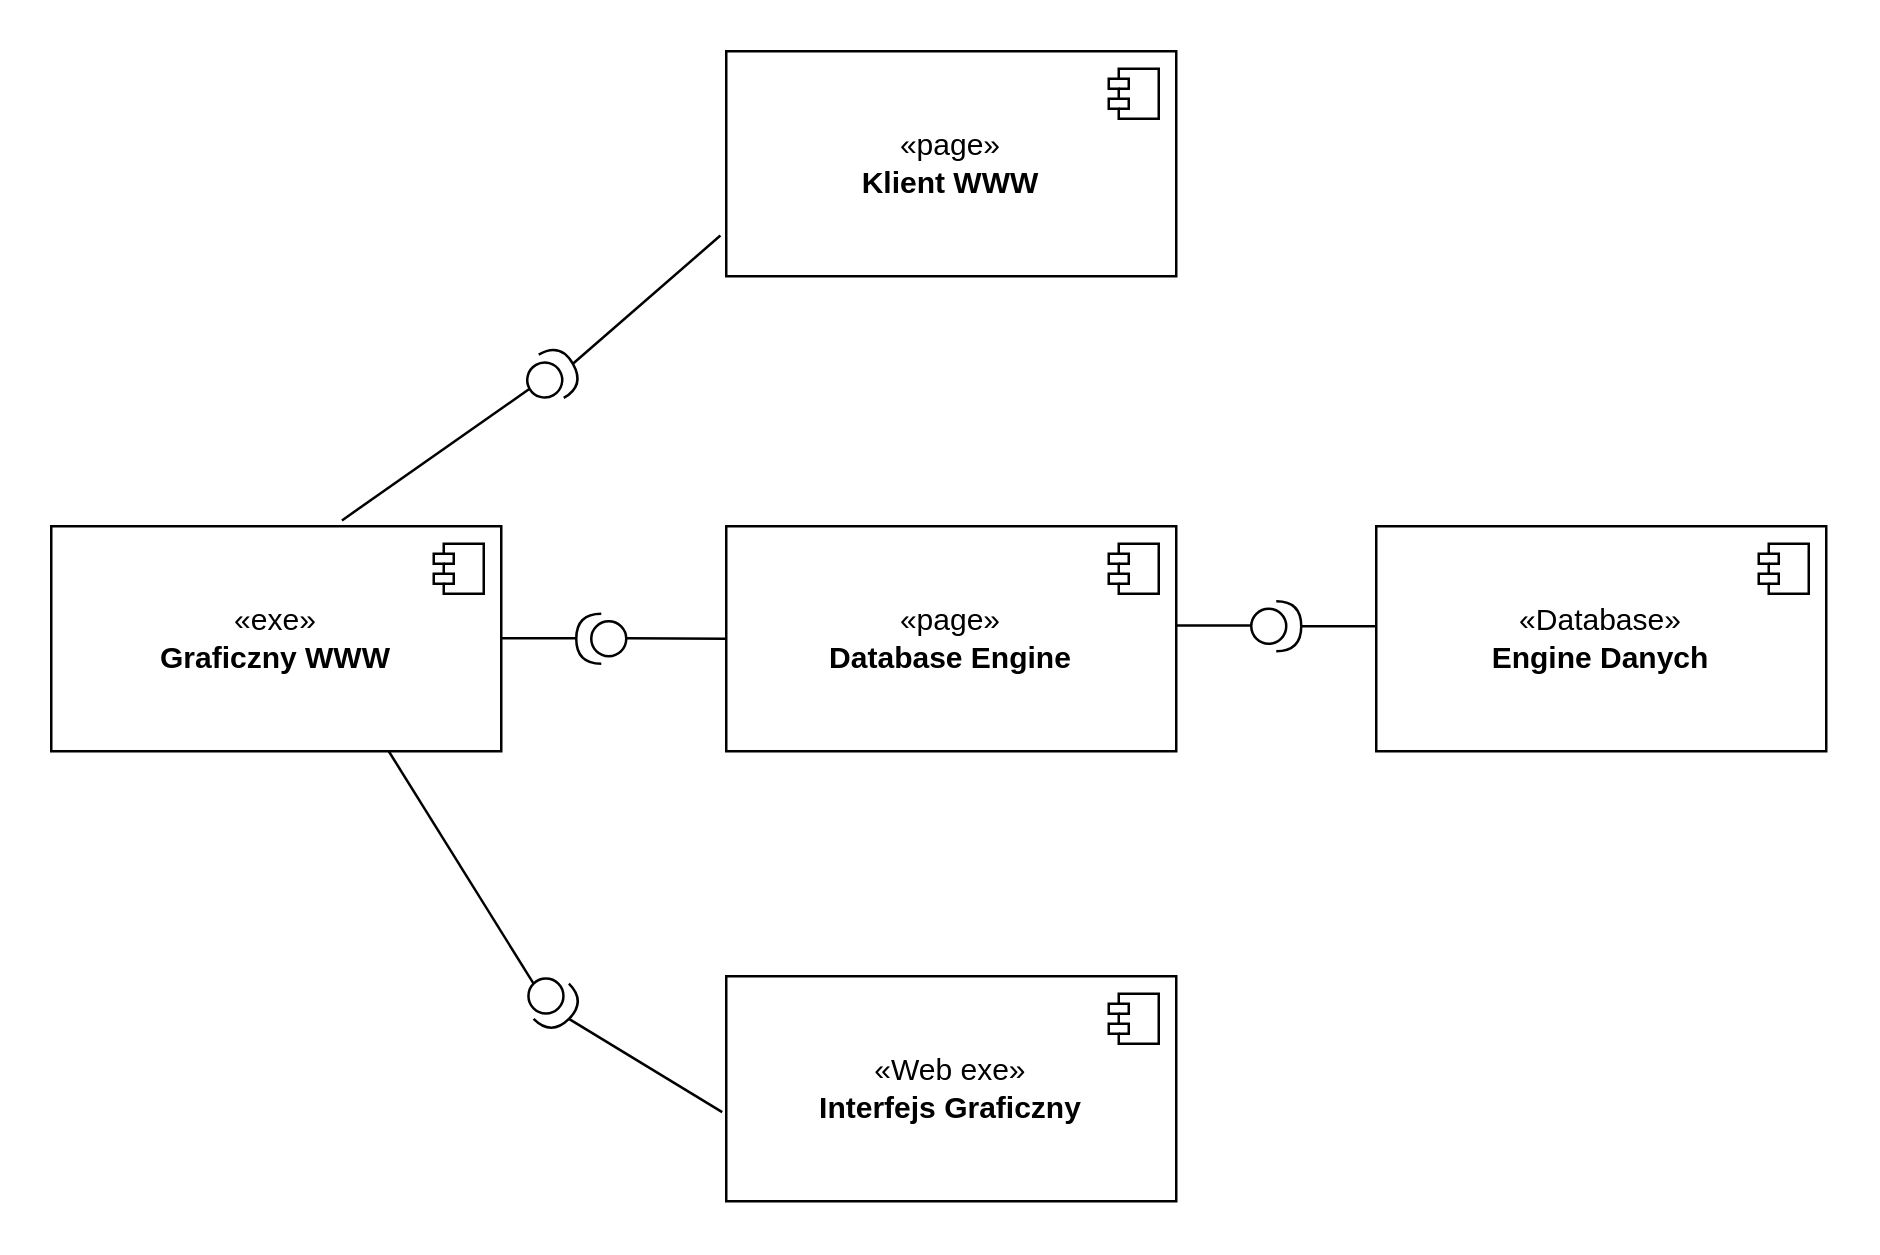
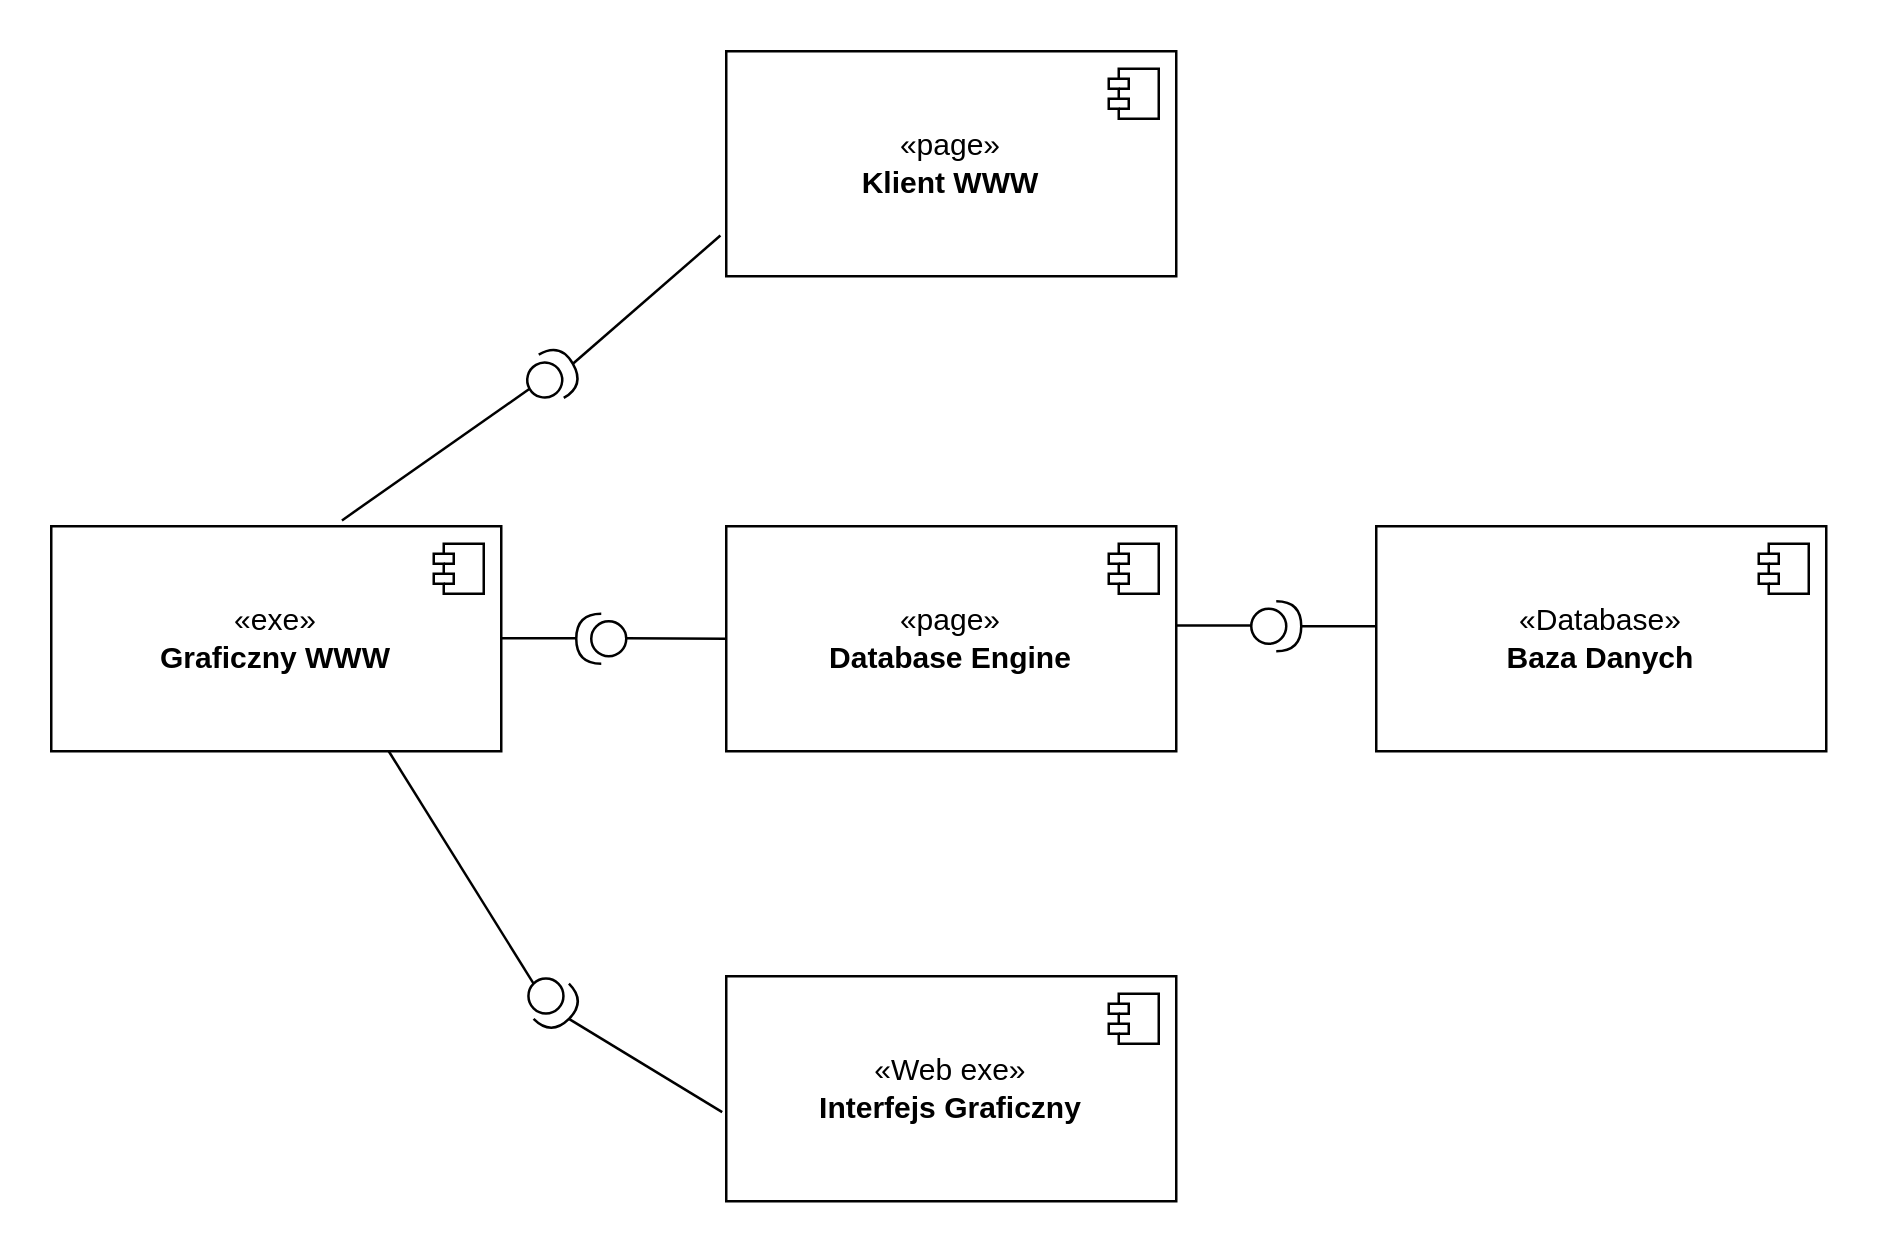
- <mxCell id="2" value="«Database»&lt;br&gt;&lt;b&gt;Engine Danych&lt;/b&gt;" style="html=1;dropTarget=0;whiteSpace=wrap;" vertex="1" parent="1"><mxGeometry x="550" y="210" width="180" height="90" as="geometry" /></mxCell>
+ <mxCell id="2" value="«Database»&lt;br&gt;&lt;b&gt;Baza Danych&lt;/b&gt;" style="html=1;dropTarget=0;whiteSpace=wrap;" vertex="1" parent="1"><mxGeometry x="550" y="210" width="180" height="90" as="geometry" /></mxCell>
